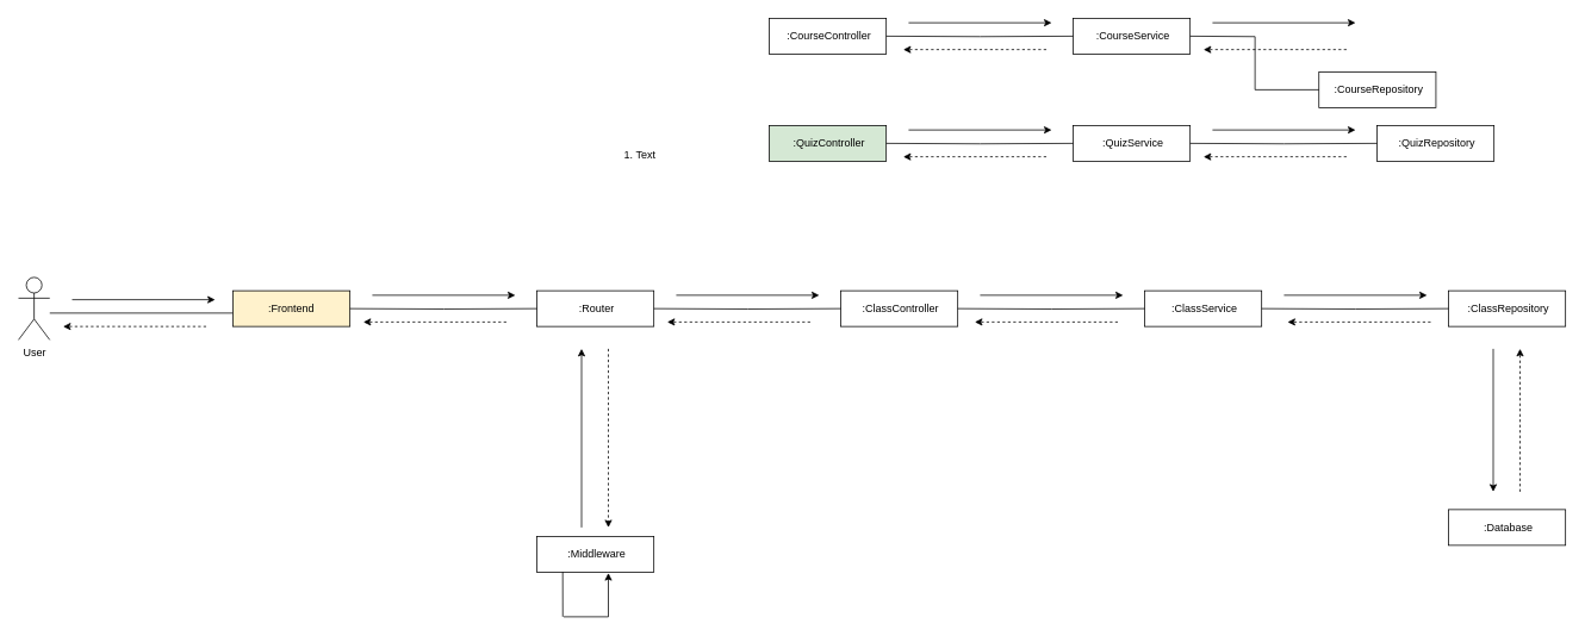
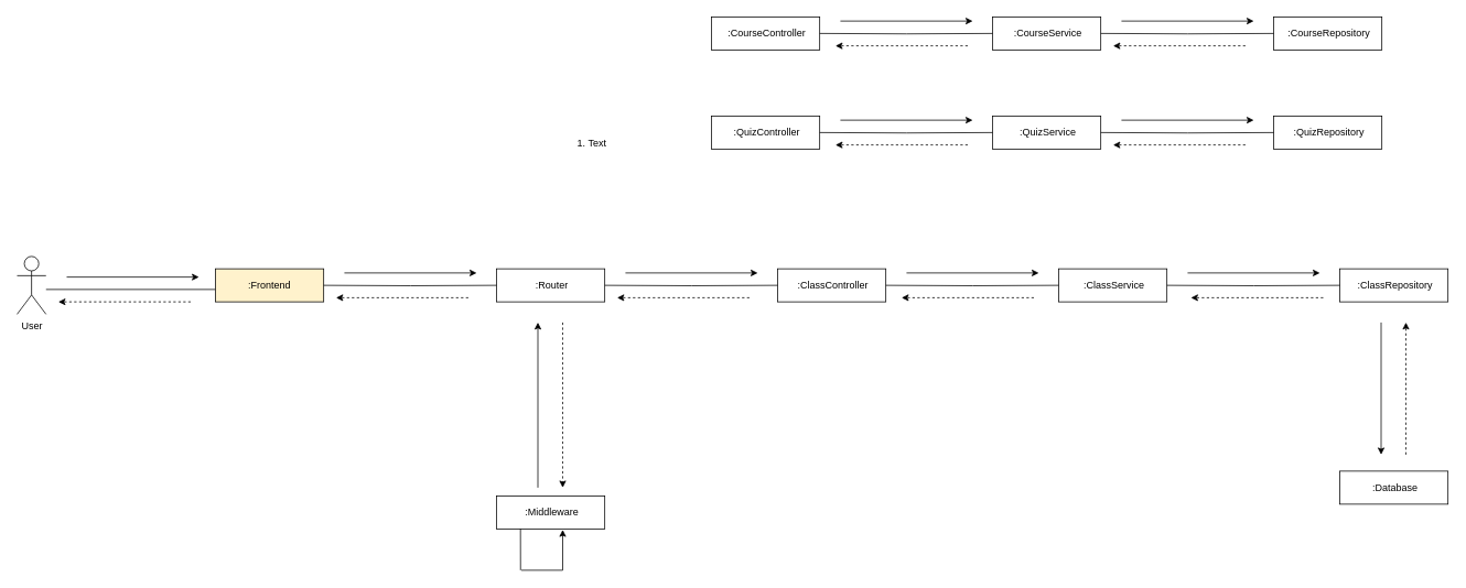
- <mxCell id="38" value="&amp;nbsp;:CourseRepository" style="rounded=0;whiteSpace=wrap;html=1;" parent="1" vertex="1"><mxGeometry x="1475" y="80" width="130.91" height="40" as="geometry" /></mxCell>
+ <mxCell id="38" value="&amp;nbsp;:CourseRepository" style="rounded=0;whiteSpace=wrap;html=1;" parent="1" vertex="1"><mxGeometry x="1540" y="20" width="130.91" height="40" as="geometry" /></mxCell>
- <mxCell id="42" value="&amp;nbsp;:QuizController" style="rounded=0;whiteSpace=wrap;html=1;fillColor=#d5e8d4;" parent="1" vertex="1"><mxGeometry x="860" y="140" width="130.91" height="40" as="geometry" /></mxCell>
+ <mxCell id="42" value="&amp;nbsp;:QuizController" style="rounded=0;whiteSpace=wrap;html=1;" parent="1" vertex="1"><mxGeometry x="860" y="140" width="130.91" height="40" as="geometry" /></mxCell>
